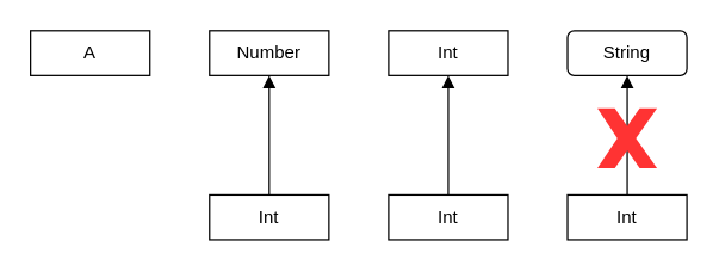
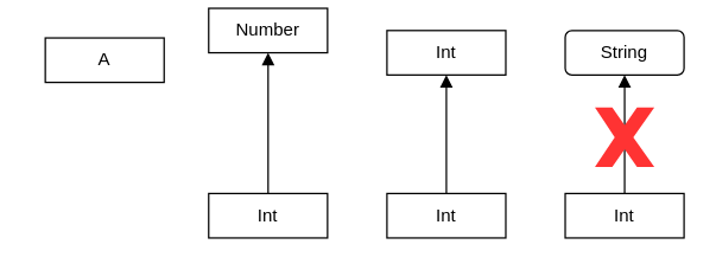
- <mxCell id="3" value="A" style="rounded=0;whiteSpace=wrap;html=1;" vertex="1" parent="1"><mxGeometry x="20" y="20" width="80" height="30" as="geometry" /></mxCell>
+ <mxCell id="3" value="A" style="rounded=0;whiteSpace=wrap;html=1;" vertex="1" parent="1"><mxGeometry x="30" y="25" width="80" height="30" as="geometry" /></mxCell>
- <mxCell id="2" value="Number" style="rounded=0;whiteSpace=wrap;html=1;" vertex="1" parent="1"><mxGeometry x="140" y="20" width="80" height="30" as="geometry" /></mxCell>
+ <mxCell id="2" value="Number" style="rounded=0;whiteSpace=wrap;html=1;" vertex="1" parent="1"><mxGeometry x="140" y="5" width="80" height="30" as="geometry" /></mxCell>
